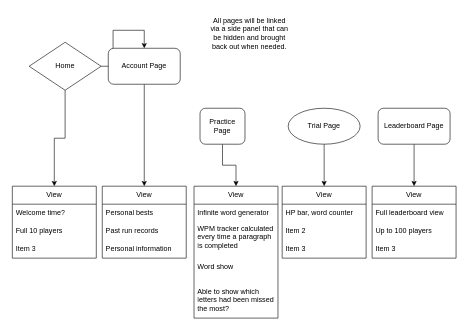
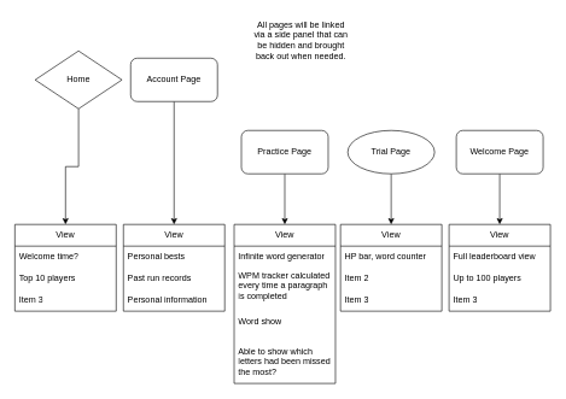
- <mxCell id="2" style="edgeStyle=orthogonalEdgeStyle;rounded=0;orthogonalLoop=1;jettySize=auto;html=1;entryX=0.5;entryY=0;entryDx=0;entryDy=0;" parent="1" source="4" target="6" edge="1"><mxGeometry relative="1" as="geometry"><mxPoint x="238" y="180" as="targetPoint" /></mxGeometry></mxCell>
- <mxCell id="8" value="Practice Page" style="rounded=1;whiteSpace=wrap;html=1;" parent="1" vertex="1"><mxGeometry x="333" y="180" width="75" height="60" as="geometry" /></mxCell>
+ <mxCell id="8" value="Practice Page" style="rounded=1;whiteSpace=wrap;html=1;" parent="1" vertex="1"><mxGeometry x="333" y="180" width="120" height="60" as="geometry" /></mxCell>
- <mxCell id="12" value="Leaderboard Page" style="rounded=1;whiteSpace=wrap;html=1;" parent="1" vertex="1"><mxGeometry x="630" y="180" width="120" height="60" as="geometry" /></mxCell>
+ <mxCell id="12" value="Welcome Page" style="rounded=1;whiteSpace=wrap;html=1;" parent="1" vertex="1"><mxGeometry x="630" y="180" width="120" height="60" as="geometry" /></mxCell>
- <mxCell id="33" value="Full 10 players" style="text;strokeColor=none;fillColor=none;align=left;verticalAlign=middle;spacingLeft=4;spacingRight=4;overflow=hidden;points=[[0,0.5],[1,0.5]];portConstraint=eastwest;rotatable=0;whiteSpace=wrap;html=1;" parent="31" vertex="1"><mxGeometry y="60" width="140" height="30" as="geometry" /></mxCell>
+ <mxCell id="33" value="Top 10 players" style="text;strokeColor=none;fillColor=none;align=left;verticalAlign=middle;spacingLeft=4;spacingRight=4;overflow=hidden;points=[[0,0.5],[1,0.5]];portConstraint=eastwest;rotatable=0;whiteSpace=wrap;html=1;" parent="31" vertex="1"><mxGeometry y="60" width="140" height="30" as="geometry" /></mxCell>
